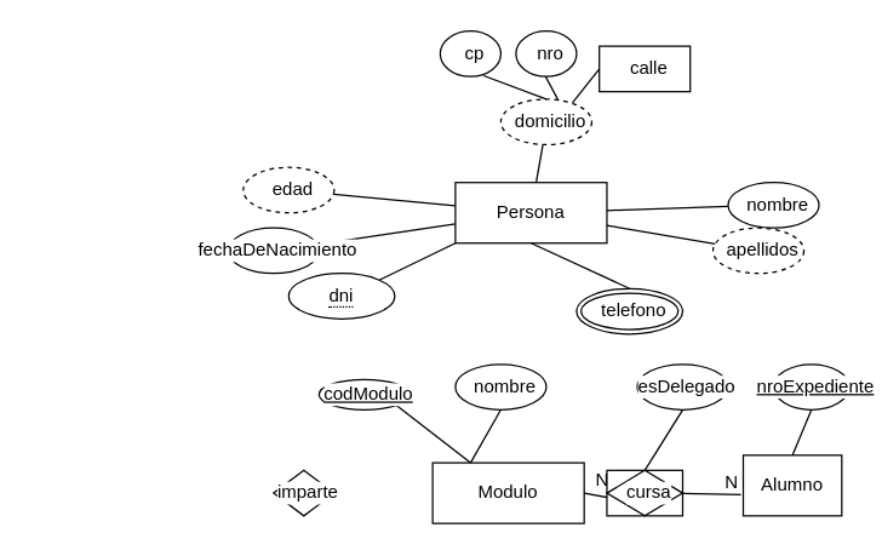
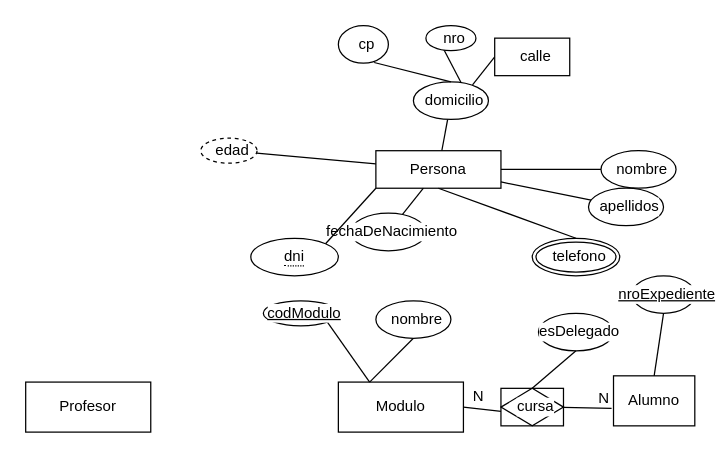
- <mxCell id="35" value="cp" style="ellipse;whiteSpace=wrap;html=1;align=center;dashed=0;strokeColor=default;strokeWidth=1;verticalAlign=middle;spacingLeft=6;spacingTop=0;fontFamily=Helvetica;fontSize=12;fontColor=default;labelBackgroundColor=default;fillColor=default;" vertex="1" parent="1"><mxGeometry x="290" y="20" width="40" height="30" as="geometry" /></mxCell>
+ <mxCell id="35" value="cp" style="ellipse;whiteSpace=wrap;html=1;align=center;dashed=0;strokeColor=default;strokeWidth=1;verticalAlign=middle;spacingLeft=6;spacingTop=0;fontFamily=Helvetica;fontSize=12;fontColor=default;labelBackgroundColor=default;fillColor=default;" vertex="1" parent="1"><mxGeometry x="270" y="20" width="40" height="30" as="geometry" /></mxCell>
- <mxCell id="36" value="nro" style="ellipse;whiteSpace=wrap;html=1;align=center;dashed=0;strokeColor=default;strokeWidth=1;verticalAlign=middle;spacingLeft=6;spacingTop=0;fontFamily=Helvetica;fontSize=12;fontColor=default;labelBackgroundColor=default;fillColor=default;" vertex="1" parent="1"><mxGeometry x="340" y="20" width="40" height="30" as="geometry" /></mxCell>
+ <mxCell id="36" value="nro" style="ellipse;whiteSpace=wrap;html=1;align=center;dashed=0;strokeColor=default;strokeWidth=1;verticalAlign=middle;spacingLeft=6;spacingTop=0;fontFamily=Helvetica;fontSize=12;fontColor=default;labelBackgroundColor=default;fillColor=default;" vertex="1" parent="1"><mxGeometry x="340" y="20" width="40" height="20" as="geometry" /></mxCell>
- <mxCell id="33" value="domicilio" style="ellipse;whiteSpace=wrap;html=1;align=center;dashed=1;strokeColor=default;strokeWidth=1;verticalAlign=middle;spacingLeft=6;spacingTop=0;fontFamily=Helvetica;fontSize=12;fontColor=default;labelBackgroundColor=default;fillColor=default;" vertex="1" parent="1"><mxGeometry x="330" y="65" width="60" height="30" as="geometry" /></mxCell>
+ <mxCell id="33" value="domicilio" style="ellipse;whiteSpace=wrap;html=1;align=center;dashed=0;strokeColor=default;strokeWidth=1;verticalAlign=middle;spacingLeft=6;spacingTop=0;fontFamily=Helvetica;fontSize=12;fontColor=default;labelBackgroundColor=default;fillColor=default;" vertex="1" parent="1"><mxGeometry x="330" y="65" width="60" height="30" as="geometry" /></mxCell>
- <mxCell id="25" value="edad" style="ellipse;whiteSpace=wrap;html=1;align=center;dashed=1;strokeColor=default;strokeWidth=1;verticalAlign=middle;spacingLeft=6;spacingTop=0;fontFamily=Helvetica;fontSize=12;fontColor=default;labelBackgroundColor=default;fillColor=default;" vertex="1" parent="1"><mxGeometry x="160" y="110" width="60" height="30" as="geometry" /></mxCell>
+ <mxCell id="25" value="edad" style="ellipse;whiteSpace=wrap;html=1;align=center;dashed=1;strokeColor=default;strokeWidth=1;verticalAlign=middle;spacingLeft=6;spacingTop=0;fontFamily=Helvetica;fontSize=12;fontColor=default;labelBackgroundColor=default;fillColor=default;" vertex="1" parent="1"><mxGeometry x="160" y="110" width="45" height="20" as="geometry" /></mxCell>
- <mxCell id="19" value="Persona" style="whiteSpace=wrap;html=1;align=center;" vertex="1" parent="1"><mxGeometry x="300" y="120" width="100" height="40" as="geometry" /></mxCell>
+ <mxCell id="19" value="Persona" style="whiteSpace=wrap;html=1;align=center;" vertex="1" parent="1"><mxGeometry x="300" y="120" width="100" height="30" as="geometry" /></mxCell>
- <mxCell id="27" value="fechaDeNacimiento" style="ellipse;whiteSpace=wrap;html=1;align=center;dashed=0;strokeColor=default;strokeWidth=1;verticalAlign=middle;spacingLeft=6;spacingTop=0;fontFamily=Helvetica;fontSize=12;fontColor=default;labelBackgroundColor=default;fillColor=default;" vertex="1" parent="1"><mxGeometry x="150" y="150" width="60" height="30" as="geometry" /></mxCell>
+ <mxCell id="27" value="fechaDeNacimiento" style="ellipse;whiteSpace=wrap;html=1;align=center;dashed=0;strokeColor=default;strokeWidth=1;verticalAlign=middle;spacingLeft=6;spacingTop=0;fontFamily=Helvetica;fontSize=12;fontColor=default;labelBackgroundColor=default;fillColor=default;" vertex="1" parent="1"><mxGeometry x="280" y="170" width="60" height="30" as="geometry" /></mxCell>
- <mxCell id="23" value="apellidos" style="ellipse;whiteSpace=wrap;html=1;align=center;dashed=1;strokeColor=default;strokeWidth=1;verticalAlign=middle;spacingLeft=6;spacingTop=0;fontFamily=Helvetica;fontSize=12;fontColor=default;labelBackgroundColor=default;fillColor=default;" vertex="1" parent="1"><mxGeometry x="470" y="150" width="60" height="30" as="geometry" /></mxCell>
+ <mxCell id="23" value="apellidos" style="ellipse;whiteSpace=wrap;html=1;align=center;dashed=0;strokeColor=default;strokeWidth=1;verticalAlign=middle;spacingLeft=6;spacingTop=0;fontFamily=Helvetica;fontSize=12;fontColor=default;labelBackgroundColor=default;fillColor=default;" vertex="1" parent="1"><mxGeometry x="470" y="150" width="60" height="30" as="geometry" /></mxCell>
- <mxCell id="29" value="&lt;span style=&quot;border-bottom: 1px dotted&quot;&gt;dni&lt;/span&gt;" style="ellipse;whiteSpace=wrap;html=1;align=center;" vertex="1" parent="1"><mxGeometry x="190" y="180" width="70" height="30" as="geometry" /></mxCell>
+ <mxCell id="29" value="&lt;span style=&quot;border-bottom: 1px dotted&quot;&gt;dni&lt;/span&gt;" style="ellipse;whiteSpace=wrap;html=1;align=center;" vertex="1" parent="1"><mxGeometry x="200" y="190" width="70" height="30" as="geometry" /></mxCell>
- <mxCell id="39" value="telefono" style="ellipse;shape=doubleEllipse;margin=3;whiteSpace=wrap;html=1;align=center;dashed=0;strokeColor=default;strokeWidth=1;verticalAlign=middle;spacingLeft=6;spacingTop=0;fontFamily=Helvetica;fontSize=12;fontColor=default;labelBackgroundColor=default;fillColor=default;" vertex="1" parent="1"><mxGeometry x="380" y="190" width="70" height="30" as="geometry" /></mxCell>
+ <mxCell id="39" value="telefono" style="ellipse;shape=doubleEllipse;margin=3;whiteSpace=wrap;html=1;align=center;dashed=0;strokeColor=default;strokeWidth=1;verticalAlign=middle;spacingLeft=6;spacingTop=0;fontFamily=Helvetica;fontSize=12;fontColor=default;labelBackgroundColor=default;fillColor=default;" vertex="1" parent="1"><mxGeometry x="425" y="190" width="70" height="30" as="geometry" /></mxCell>
- <mxCell id="15" value="esDelegado" style="ellipse;whiteSpace=wrap;html=1;align=center;dashed=0;strokeColor=default;strokeWidth=1;verticalAlign=middle;spacingLeft=6;spacingTop=0;fontFamily=Helvetica;fontSize=12;fontColor=default;labelBackgroundColor=default;fillColor=default;" vertex="1" parent="1"><mxGeometry x="420" y="240" width="60" height="30" as="geometry" /></mxCell>
+ <mxCell id="15" value="esDelegado" style="ellipse;whiteSpace=wrap;html=1;align=center;dashed=0;strokeColor=default;strokeWidth=1;verticalAlign=middle;spacingLeft=6;spacingTop=0;fontFamily=Helvetica;fontSize=12;fontColor=default;labelBackgroundColor=default;fillColor=default;" vertex="1" parent="1"><mxGeometry x="430" y="250" width="60" height="30" as="geometry" /></mxCell>
- <mxCell id="18" value="nroExpediente" style="ellipse;whiteSpace=wrap;html=1;align=center;fontStyle=4;dashed=0;strokeColor=default;strokeWidth=1;verticalAlign=middle;spacingLeft=6;spacingTop=0;fontFamily=Helvetica;fontSize=12;fontColor=default;labelBackgroundColor=default;fillColor=default;" vertex="1" parent="1"><mxGeometry x="510" y="240" width="50" height="30" as="geometry" /></mxCell>
+ <mxCell id="18" value="nroExpediente" style="ellipse;whiteSpace=wrap;html=1;align=center;fontStyle=4;dashed=0;strokeColor=default;strokeWidth=1;verticalAlign=middle;spacingLeft=6;spacingTop=0;fontFamily=Helvetica;fontSize=12;fontColor=default;labelBackgroundColor=default;fillColor=default;" vertex="1" parent="1"><mxGeometry x="505" y="220" width="50" height="30" as="geometry" /></mxCell>
- <mxCell id="6" value="codModulo" style="ellipse;whiteSpace=wrap;html=1;align=center;fontStyle=4;dashed=0;strokeColor=default;strokeWidth=1;verticalAlign=middle;spacingLeft=6;spacingTop=0;fontFamily=Helvetica;fontSize=12;fontColor=default;labelBackgroundColor=default;fillColor=default;" vertex="1" parent="1"><mxGeometry x="210" y="250" width="60" height="20" as="geometry" /></mxCell>
+ <mxCell id="6" value="codModulo" style="ellipse;whiteSpace=wrap;html=1;align=center;fontStyle=4;dashed=0;strokeColor=default;strokeWidth=1;verticalAlign=middle;spacingLeft=6;spacingTop=0;fontFamily=Helvetica;fontSize=12;fontColor=default;labelBackgroundColor=default;fillColor=default;" vertex="1" parent="1"><mxGeometry x="210" y="240" width="60" height="20" as="geometry" /></mxCell>
+ <mxCell id="2" value="Profesor" style="whiteSpace=wrap;html=1;align=center;" vertex="1" parent="1"><mxGeometry x="20" y="305" width="100" height="40" as="geometry" /></mxCell>
- <mxCell id="4" value="imparte" style="shape=rhombus;perimeter=rhombusPerimeter;whiteSpace=wrap;html=1;align=center;dashed=0;strokeColor=default;strokeWidth=1;verticalAlign=middle;spacingLeft=6;spacingTop=0;fontFamily=Helvetica;fontSize=12;fontColor=default;labelBackgroundColor=default;fillColor=default;" vertex="1" parent="1"><mxGeometry x="180" y="310" width="40" height="30" as="geometry" /></mxCell>
- <mxCell id="3" value="Modulo" style="whiteSpace=wrap;html=1;align=center;" vertex="1" parent="1"><mxGeometry x="285" y="305" width="100" height="40" as="geometry" /></mxCell>
+ <mxCell id="3" value="Modulo" style="whiteSpace=wrap;html=1;align=center;" vertex="1" parent="1"><mxGeometry x="270" y="305" width="100" height="40" as="geometry" /></mxCell>
